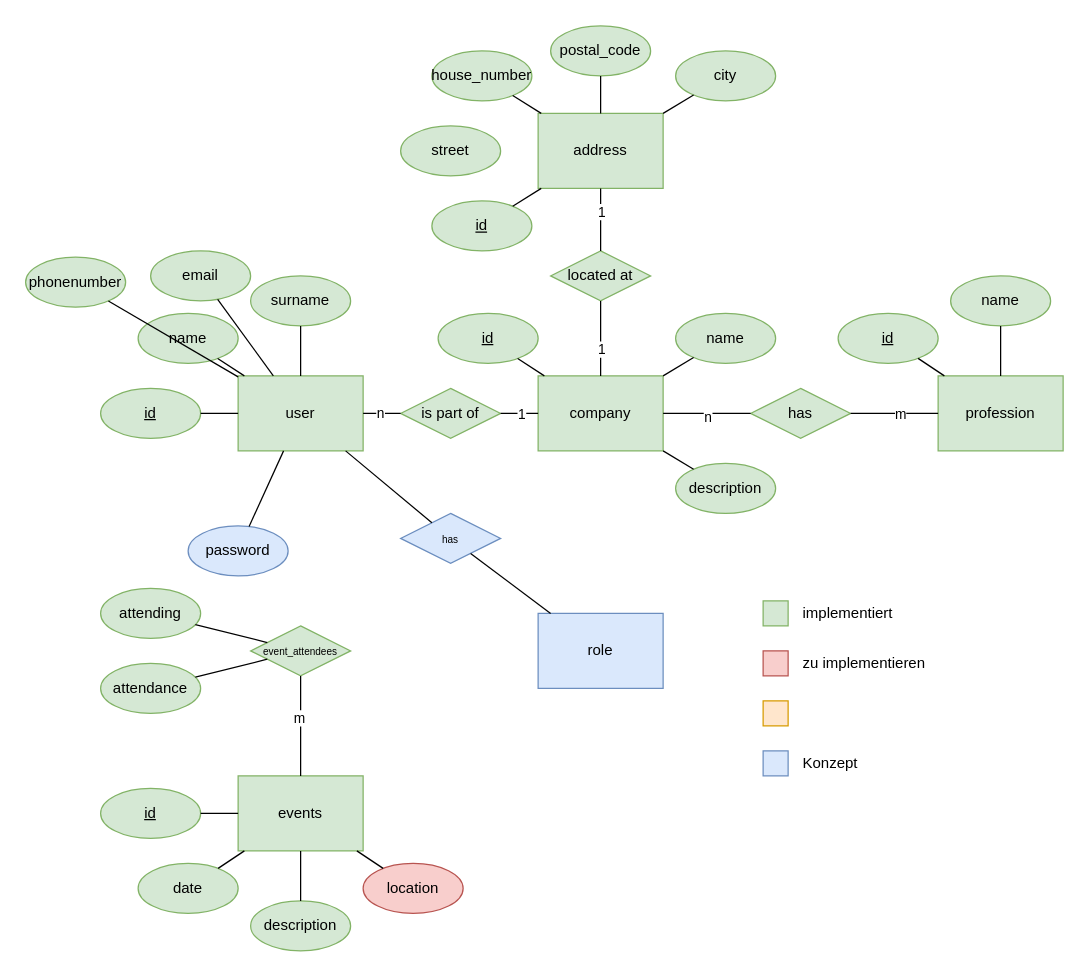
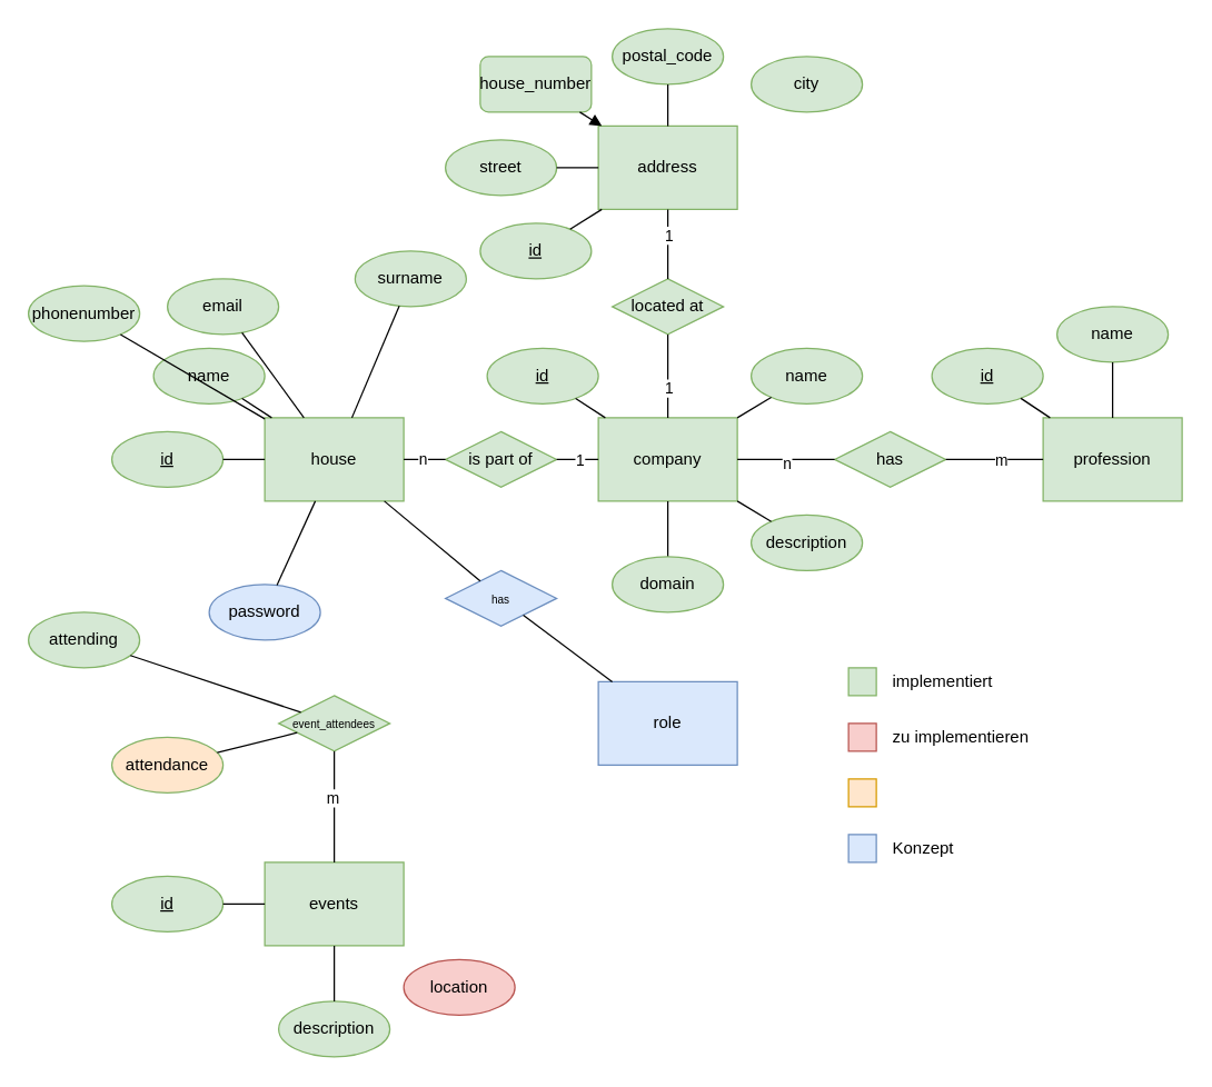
- <mxCell id="74" value="house_number" style="ellipse;whiteSpace=wrap;html=1;fillColor=#d5e8d4;strokeColor=#82b366;" parent="1" vertex="1"><mxGeometry x="345" y="40" width="80" height="40" as="geometry" /></mxCell>
+ <mxCell id="74" value="house_number" style="whiteSpace=wrap;html=1;fillColor=#d5e8d4;strokeColor=#82b366;rounded=1;" parent="1" vertex="1"><mxGeometry x="345" y="40" width="80" height="40" as="geometry" /></mxCell>
- <mxCell id="81" value="" style="endArrow=none;html=1;rounded=0;" parent="1" source="66" target="76" edge="1"><mxGeometry width="50" height="50" relative="1" as="geometry"><mxPoint x="470" y="340" as="sourcePoint" /><mxPoint x="520" y="290" as="targetPoint" /></mxGeometry></mxCell>
- <mxCell id="77" value="" style="endArrow=none;html=1;rounded=0;" parent="1" source="74" target="66" edge="1"><mxGeometry width="50" height="50" relative="1" as="geometry"><mxPoint x="470" y="340" as="sourcePoint" /><mxPoint x="520" y="290" as="targetPoint" /></mxGeometry></mxCell>
+ <mxCell id="77" value="" style="endArrow=block;html=1;rounded=0;" parent="1" source="74" target="66" edge="1"><mxGeometry width="50" height="50" relative="1" as="geometry"><mxPoint x="470" y="340" as="sourcePoint" /><mxPoint x="520" y="290" as="targetPoint" /></mxGeometry></mxCell>
+ <mxCell id="78" value="" style="endArrow=none;html=1;rounded=0;" parent="1" source="73" target="66" edge="1"><mxGeometry width="50" height="50" relative="1" as="geometry"><mxPoint x="470" y="340" as="sourcePoint" /><mxPoint x="520" y="290" as="targetPoint" /></mxGeometry></mxCell>
- <mxCell id="18" value="surname" style="ellipse;whiteSpace=wrap;html=1;fillColor=#d5e8d4;strokeColor=#82b366;" parent="1" vertex="1"><mxGeometry x="200" y="220" width="80" height="40" as="geometry" /></mxCell>
+ <mxCell id="18" value="surname" style="ellipse;whiteSpace=wrap;html=1;fillColor=#d5e8d4;strokeColor=#82b366;" parent="1" vertex="1"><mxGeometry x="255" y="180" width="80" height="40" as="geometry" /></mxCell>
- <mxCell id="4" value="user" style="rounded=0;whiteSpace=wrap;html=1;fillColor=#d5e8d4;strokeColor=#82b366;" parent="1" vertex="1"><mxGeometry x="190" y="300" width="100" height="60" as="geometry" /></mxCell>
+ <mxCell id="4" value="house" style="rounded=0;whiteSpace=wrap;html=1;fillColor=#d5e8d4;strokeColor=#82b366;" parent="1" vertex="1"><mxGeometry x="190" y="300" width="100" height="60" as="geometry" /></mxCell>
+ <mxCell id="43" value="" style="endArrow=none;html=1;rounded=0;" parent="1" source="44" target="2" edge="1"><mxGeometry width="50" height="50" relative="1" as="geometry"><mxPoint x="390" y="430" as="sourcePoint" /><mxPoint x="440" y="380" as="targetPoint" /></mxGeometry></mxCell>
+ <mxCell id="44" value="domain" style="ellipse;whiteSpace=wrap;html=1;fillColor=#d5e8d4;strokeColor=#82b366;" parent="1" vertex="1"><mxGeometry x="440" y="400" width="80" height="40" as="geometry" /></mxCell>
- <mxCell id="13" value="attending" style="ellipse;whiteSpace=wrap;html=1;fillColor=#d5e8d4;strokeColor=#82b366;" parent="1" vertex="1"><mxGeometry x="80" y="470" width="80" height="40" as="geometry" /></mxCell>
+ <mxCell id="13" value="attending" style="ellipse;whiteSpace=wrap;html=1;fillColor=#d5e8d4;strokeColor=#82b366;" parent="1" vertex="1"><mxGeometry x="20" y="440" width="80" height="40" as="geometry" /></mxCell>
- <mxCell id="14" value="attendance" style="ellipse;whiteSpace=wrap;html=1;fillColor=#d5e8d4;strokeColor=#82b366;" parent="1" vertex="1"><mxGeometry x="80" y="530" width="80" height="40" as="geometry" /></mxCell>
+ <mxCell id="14" value="attendance" style="ellipse;whiteSpace=wrap;html=1;fillColor=#ffe6cc;strokeColor=#82b366;" parent="1" vertex="1"><mxGeometry x="80" y="530" width="80" height="40" as="geometry" /></mxCell>
- <mxCell id="49" value="" style="endArrow=none;html=1;rounded=0;" parent="1" source="48" target="5" edge="1"><mxGeometry width="50" height="50" relative="1" as="geometry"><mxPoint x="390" y="560" as="sourcePoint" /><mxPoint x="440" y="510" as="targetPoint" /></mxGeometry></mxCell>
- <mxCell id="63" value="" style="endArrow=none;html=1;rounded=0;" parent="1" source="51" target="5" edge="1"><mxGeometry width="50" height="50" relative="1" as="geometry"><mxPoint x="450" y="510" as="sourcePoint" /><mxPoint x="500" y="460" as="targetPoint" /></mxGeometry></mxCell>
- <mxCell id="48" value="&lt;span&gt;date&lt;/span&gt;" style="ellipse;whiteSpace=wrap;html=1;fillColor=#d5e8d4;strokeColor=#82b366;fontStyle=0" parent="1" vertex="1"><mxGeometry x="110" y="690" width="80" height="40" as="geometry" /></mxCell>
